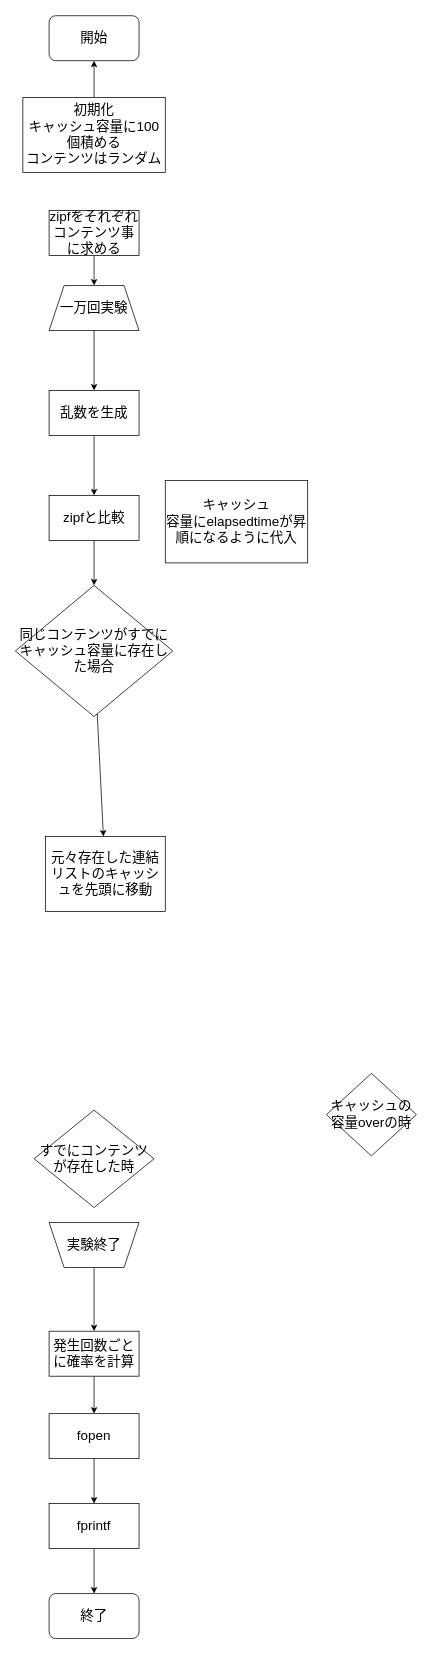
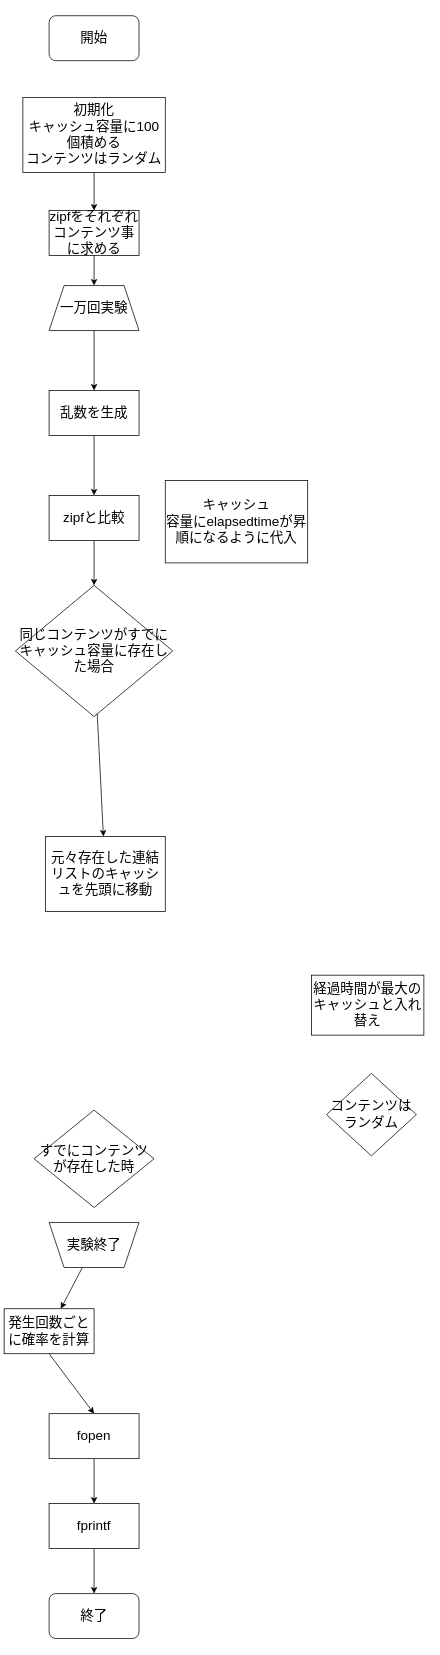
- <mxCell id="3" style="edgeStyle=none;html=1;exitX=0.5;exitY=1;exitDx=0;exitDy=0;fontSize=14;" parent="1" source="4" edge="1" target="2"><mxGeometry relative="1" as="geometry"><mxPoint x="125" y="240" as="targetPoint" /></mxGeometry></mxCell>
+ <mxCell id="3" style="edgeStyle=none;html=1;exitX=0.5;exitY=1;exitDx=0;exitDy=0;entryX=0.5;entryY=0;entryDx=0;entryDy=0;fontSize=14;" parent="1" source="4" edge="1" target="6"><mxGeometry relative="1" as="geometry"><mxPoint x="125" y="240" as="targetPoint" /></mxGeometry></mxCell>
+ <mxCell id="8" value="経過時間が最大のキャッシュと入れ替え" style="whiteSpace=wrap;html=1;fontSize=18;rounded=0;" parent="1" vertex="1"><mxGeometry x="415" y="1300" width="150" height="80" as="geometry" /></mxCell>
- <mxCell id="7" value="キャッシュの容量overの時" style="rhombus;whiteSpace=wrap;html=1;fontSize=18;rounded=0;" parent="1" vertex="1"><mxGeometry x="435" y="1431" width="120" height="110" as="geometry" /></mxCell>
+ <mxCell id="7" value="コンテンツはランダム" style="rhombus;whiteSpace=wrap;html=1;fontSize=18;rounded=0;" parent="1" vertex="1"><mxGeometry x="435" y="1431" width="120" height="110" as="geometry" /></mxCell>
- <mxCell id="10" value="発生回数ごとに確率を計算" style="rounded=0;whiteSpace=wrap;html=1;fontSize=18;" parent="1" vertex="1"><mxGeometry x="65" y="1775" width="120" height="60" as="geometry" /></mxCell>
+ <mxCell id="10" value="発生回数ごとに確率を計算" style="rounded=0;whiteSpace=wrap;html=1;fontSize=18;" parent="1" vertex="1"><mxGeometry x="5" y="1745" width="120" height="60" as="geometry" /></mxCell>
